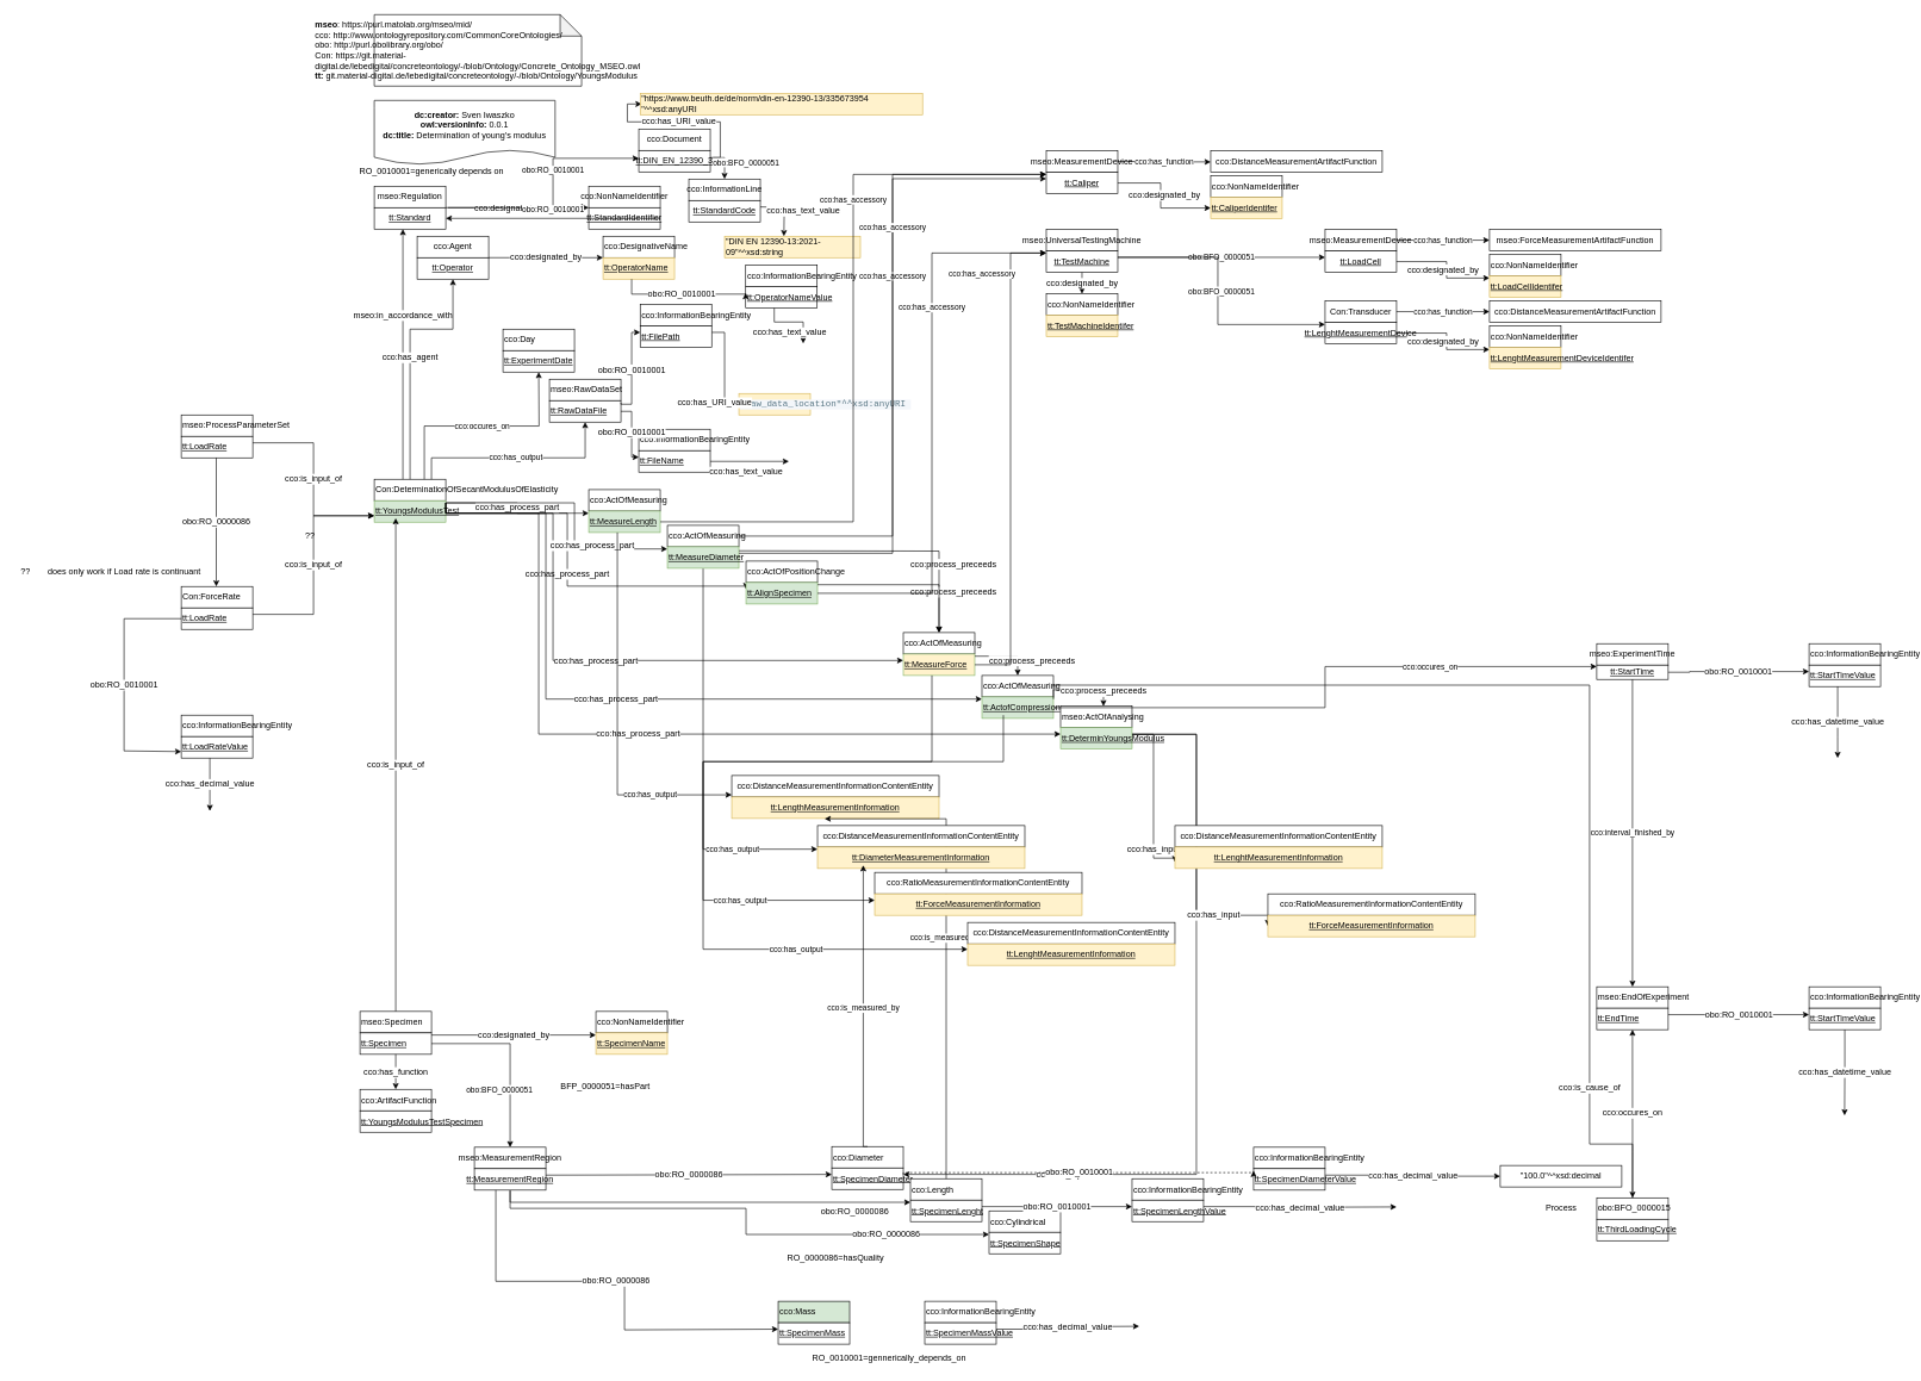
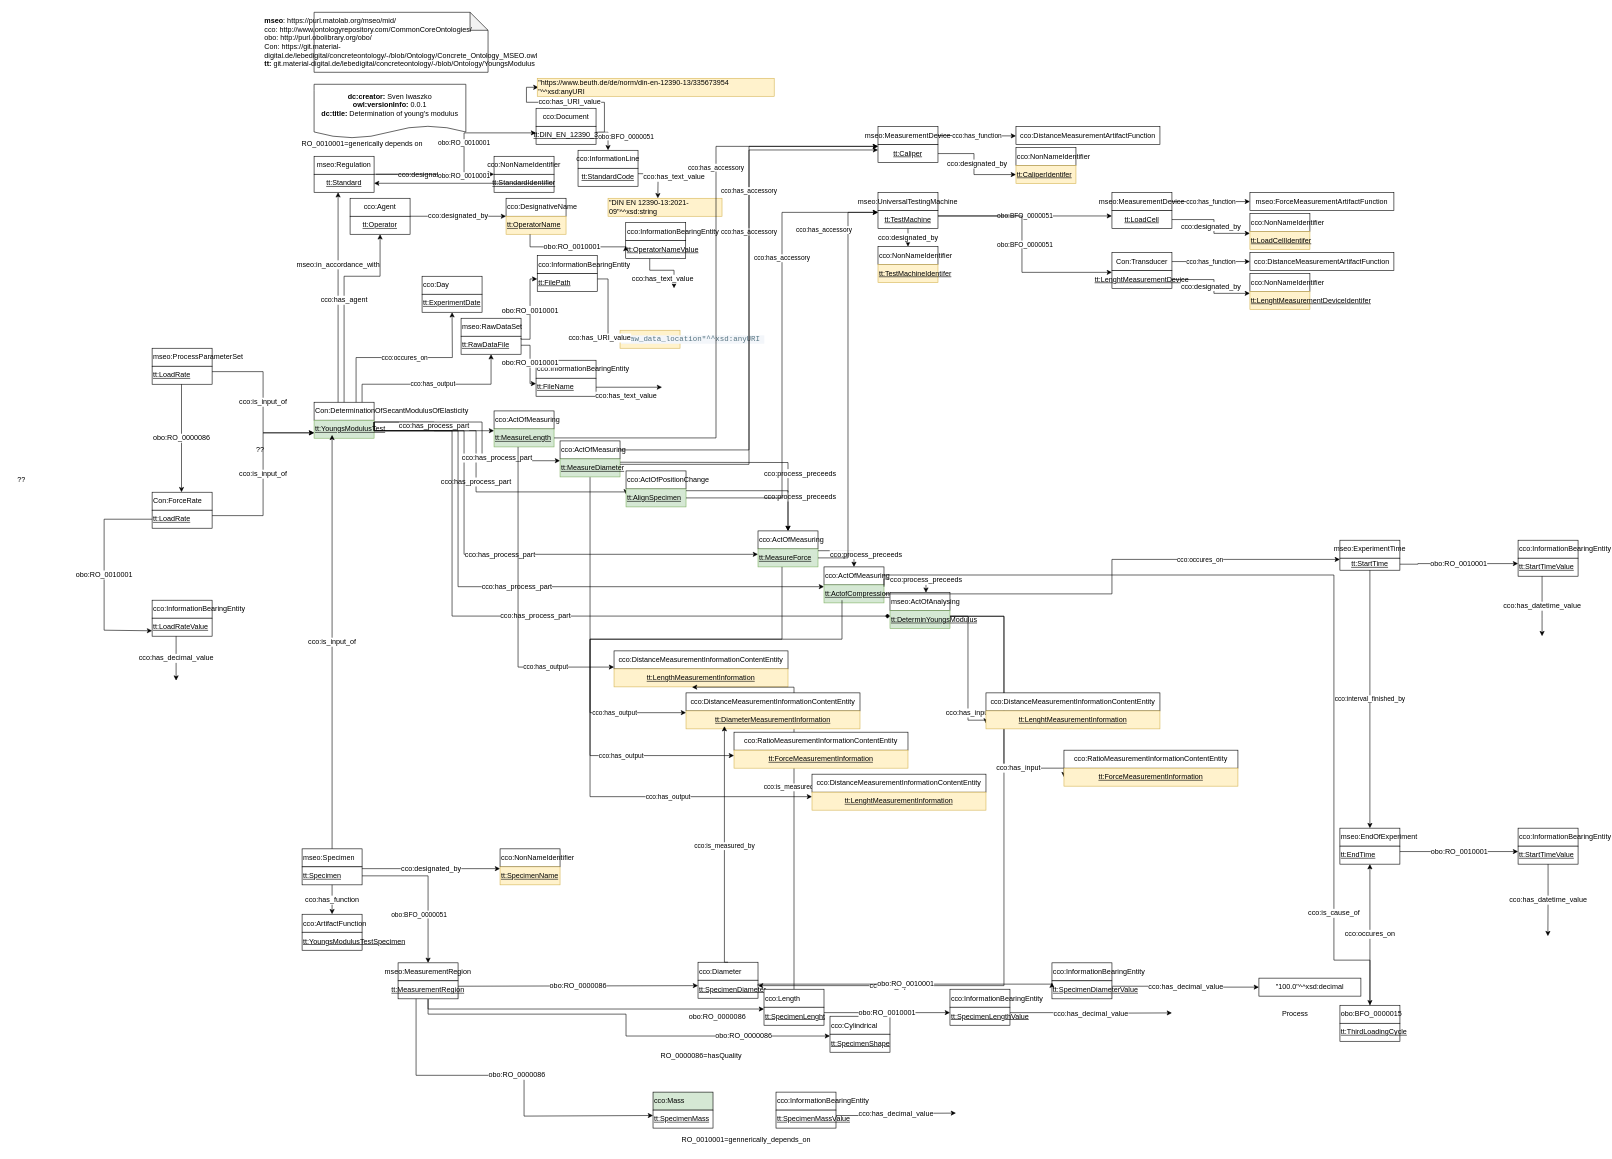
- <mxCell id="154" value="does only work if Load rate is continuant" style="text;html=1;align=center;verticalAlign=middle;resizable=0;points=[];autosize=1;strokeColor=none;fillColor=none;" parent="1" vertex="1"><mxGeometry x="58" y="790" width="230" height="20" as="geometry" /></mxCell>
- <mxCell id="37" value="&lt;u&gt;tt:MeasureForce&lt;/u&gt;" style="rounded=0;whiteSpace=wrap;html=1;snapToPoint=1;points=[[0.1,0],[0.2,0],[0.3,0],[0.4,0],[0.5,0],[0.6,0],[0.7,0],[0.8,0],[0.9,0],[0,0.1],[0,0.3],[0,0.5],[0,0.7],[0,0.9],[0.1,1],[0.2,1],[0.3,1],[0.4,1],[0.5,1],[0.6,1],[0.7,1],[0.8,1],[0.9,1],[1,0.1],[1,0.3],[1,0.5],[1,0.7],[1,0.9]];align=left;fillColor=#fff2cc;strokeColor=#82b366;" parent="26" vertex="1"><mxGeometry x="740" y="394.5" width="100" height="30" as="geometry" /></mxCell>
+ <mxCell id="37" value="&lt;u&gt;tt:MeasureForce&lt;/u&gt;" style="rounded=0;whiteSpace=wrap;html=1;snapToPoint=1;points=[[0.1,0],[0.2,0],[0.3,0],[0.4,0],[0.5,0],[0.6,0],[0.7,0],[0.8,0],[0.9,0],[0,0.1],[0,0.3],[0,0.5],[0,0.7],[0,0.9],[0.1,1],[0.2,1],[0.3,1],[0.4,1],[0.5,1],[0.6,1],[0.7,1],[0.8,1],[0.9,1],[1,0.1],[1,0.3],[1,0.5],[1,0.7],[1,0.9]];align=left;fillColor=#d5e8d4;strokeColor=#82b366;" parent="26" vertex="1"><mxGeometry x="740" y="394.5" width="100" height="30" as="geometry" /></mxCell>
- <mxCell id="46" value="cco:has_process_part" style="edgeStyle=orthogonalEdgeStyle;rounded=0;orthogonalLoop=1;jettySize=auto;html=1;exitX=1;exitY=0.1;exitDx=0;exitDy=0;fontSize=12;entryX=0;entryY=0.3;entryDx=0;entryDy=0;" parent="26" source="28" target="45" edge="1"><mxGeometry relative="1" as="geometry"><mxPoint x="210" y="264.5" as="sourcePoint" /><mxPoint x="850" y="452.5" as="targetPoint" /><Array as="points"><mxPoint x="230" y="197.5" /><mxPoint x="230" y="506.5" /></Array></mxGeometry></mxCell>
+ <mxCell id="46" value="cco:has_process_part" style="edgeStyle=orthogonalEdgeStyle;rounded=0;orthogonalLoop=1;jettySize=auto;html=1;exitX=1;exitY=0.1;exitDx=0;exitDy=0;fontSize=12;entryX=0;entryY=0.3;entryDx=0;entryDy=0;endArrow=diamond;" parent="26" source="28" target="45" edge="1"><mxGeometry relative="1" as="geometry"><mxPoint x="210" y="264.5" as="sourcePoint" /><mxPoint x="850" y="452.5" as="targetPoint" /><Array as="points"><mxPoint x="230" y="197.5" /><mxPoint x="230" y="506.5" /></Array></mxGeometry></mxCell>
- <mxCell id="142" value="BFP_0000051=hasPart" style="text;html=1;align=center;verticalAlign=middle;resizable=0;points=[];autosize=1;strokeColor=none;fillColor=none;" parent="1" vertex="1"><mxGeometry x="776" y="1510" width="140" height="20" as="geometry" /></mxCell>
- <mxCell id="175" value="obo:RO_0010001" style="edgeStyle=orthogonalEdgeStyle;rounded=0;orthogonalLoop=1;jettySize=auto;html=1;fontSize=12;exitX=1;exitY=0.3;exitDx=0;exitDy=0;entryX=0;entryY=0.1;entryDx=0;entryDy=0;dashed=1;" edge="1" parent="1" source="110" target="172"><mxGeometry relative="1" as="geometry"><mxPoint x="1473" y="1640" as="sourcePoint" /><mxPoint x="1718" y="1640" as="targetPoint" /><Array as="points"><mxPoint x="1263" y="1640" /><mxPoint x="1753" y="1640" /></Array></mxGeometry></mxCell>
+ <mxCell id="175" value="obo:RO_0010001" style="edgeStyle=orthogonalEdgeStyle;rounded=0;orthogonalLoop=1;jettySize=auto;html=1;fontSize=12;exitX=1;exitY=0.3;exitDx=0;exitDy=0;entryX=0;entryY=0.1;entryDx=0;entryDy=0;" edge="1" parent="1" source="110" target="172"><mxGeometry relative="1" as="geometry"><mxPoint x="1473" y="1640" as="sourcePoint" /><mxPoint x="1718" y="1640" as="targetPoint" /><Array as="points"><mxPoint x="1263" y="1640" /><mxPoint x="1753" y="1640" /></Array></mxGeometry></mxCell>
- <mxCell id="144" value="Process" style="text;html=1;align=center;verticalAlign=middle;resizable=0;points=[];autosize=1;strokeColor=none;fillColor=none;" parent="1" vertex="1"><mxGeometry x="2153" y="1680.25" width="60" height="20" as="geometry" /></mxCell>
+ <mxCell id="144" value="Process" style="text;html=1;align=center;verticalAlign=middle;resizable=0;points=[];autosize=1;strokeColor=none;fillColor=none;" parent="1" vertex="1"><mxGeometry x="2128" y="1680.25" width="60" height="20" as="geometry" /></mxCell>
